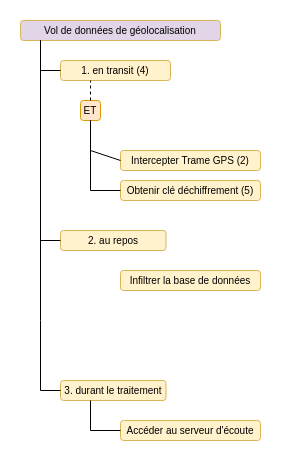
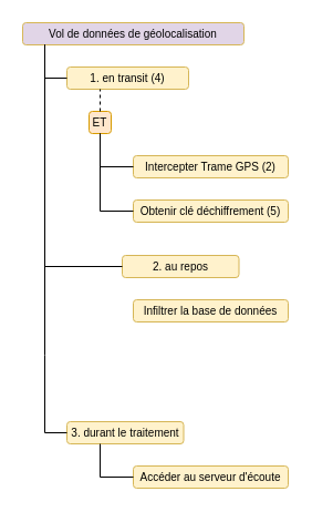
- <mxCell id="11" value="Intercepter Trame GPS (2)" style="rounded=1;html=1;shadow=0;dashed=0;whiteSpace=wrap;fontSize=10;fillColor=#fff2cc;align=center;strokeColor=#d6b656;" vertex="1" parent="1"><mxGeometry x="120" y="150" width="140" height="20" as="geometry" /></mxCell>
+ <mxCell id="11" value="Intercepter Trame GPS (2)" style="rounded=1;html=1;shadow=0;dashed=0;whiteSpace=wrap;fontSize=10;fillColor=#fff2cc;align=center;strokeColor=#d6b656;" vertex="1" parent="1"><mxGeometry x="120" y="140" width="140" height="20" as="geometry" /></mxCell>
- <mxCell id="4" value="2. au repos" style="rounded=1;html=1;shadow=0;dashed=0;whiteSpace=wrap;fontSize=10;fillColor=#fff2cc;align=center;strokeColor=#d6b656;" vertex="1" parent="1"><mxGeometry x="60" y="230" width="105.5" height="20" as="geometry" /></mxCell>
+ <mxCell id="4" value="2. au repos" style="rounded=1;html=1;shadow=0;dashed=0;whiteSpace=wrap;fontSize=10;fillColor=#fff2cc;align=center;strokeColor=#d6b656;" vertex="1" parent="1"><mxGeometry x="110" y="230" width="105.5" height="20" as="geometry" /></mxCell>
